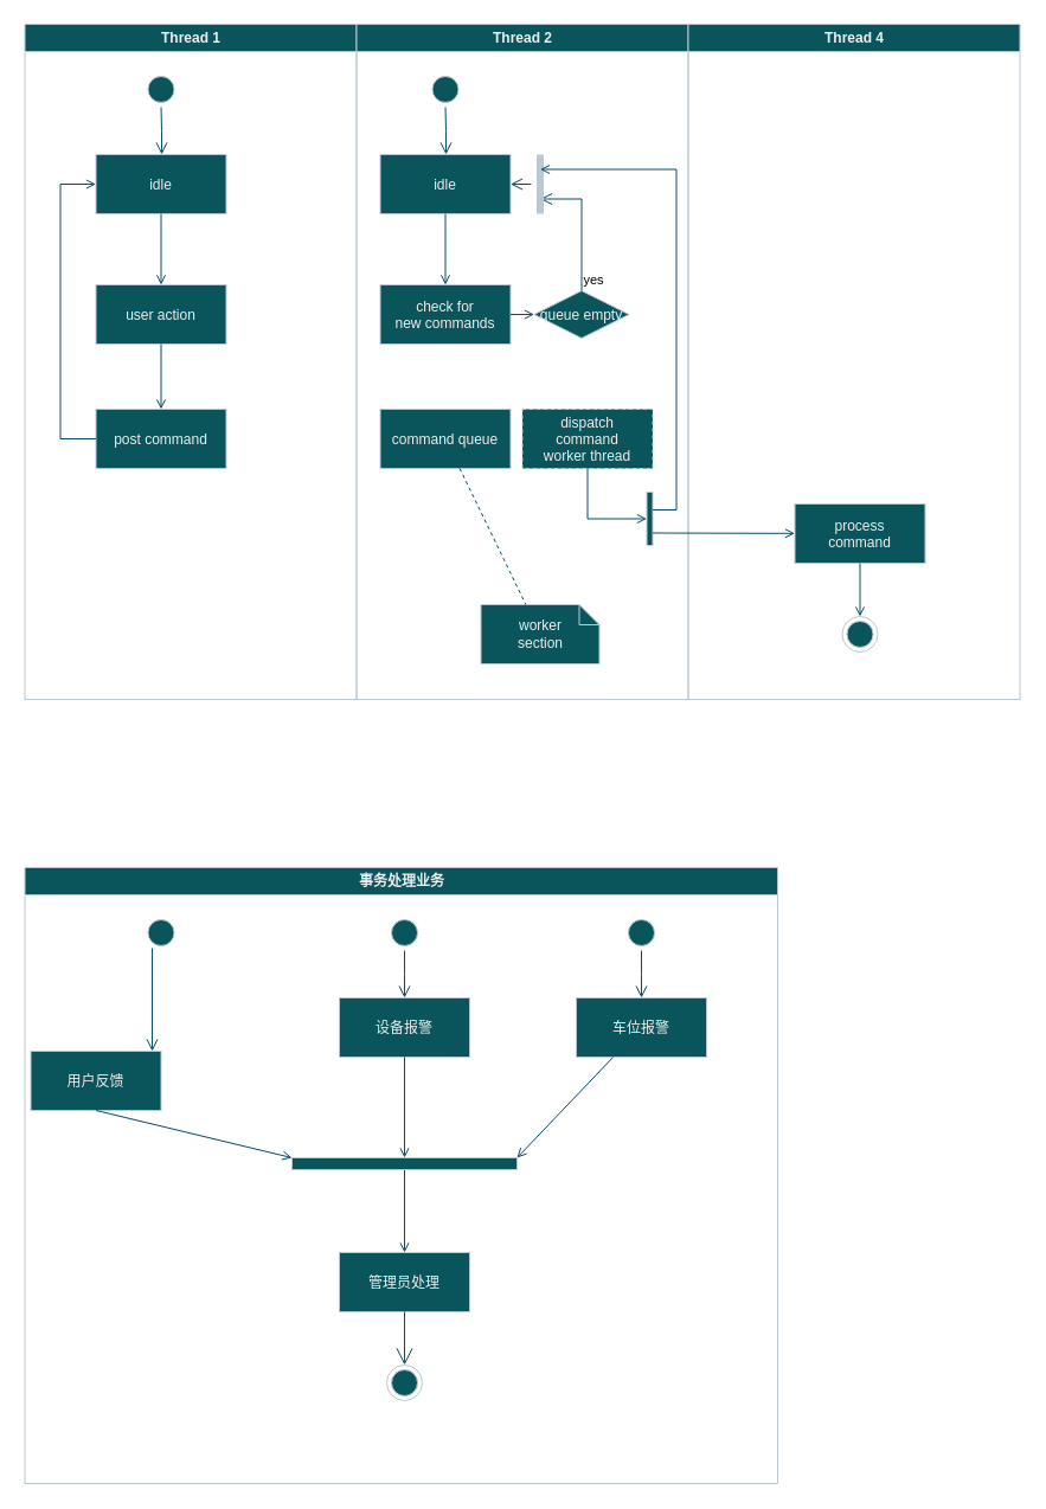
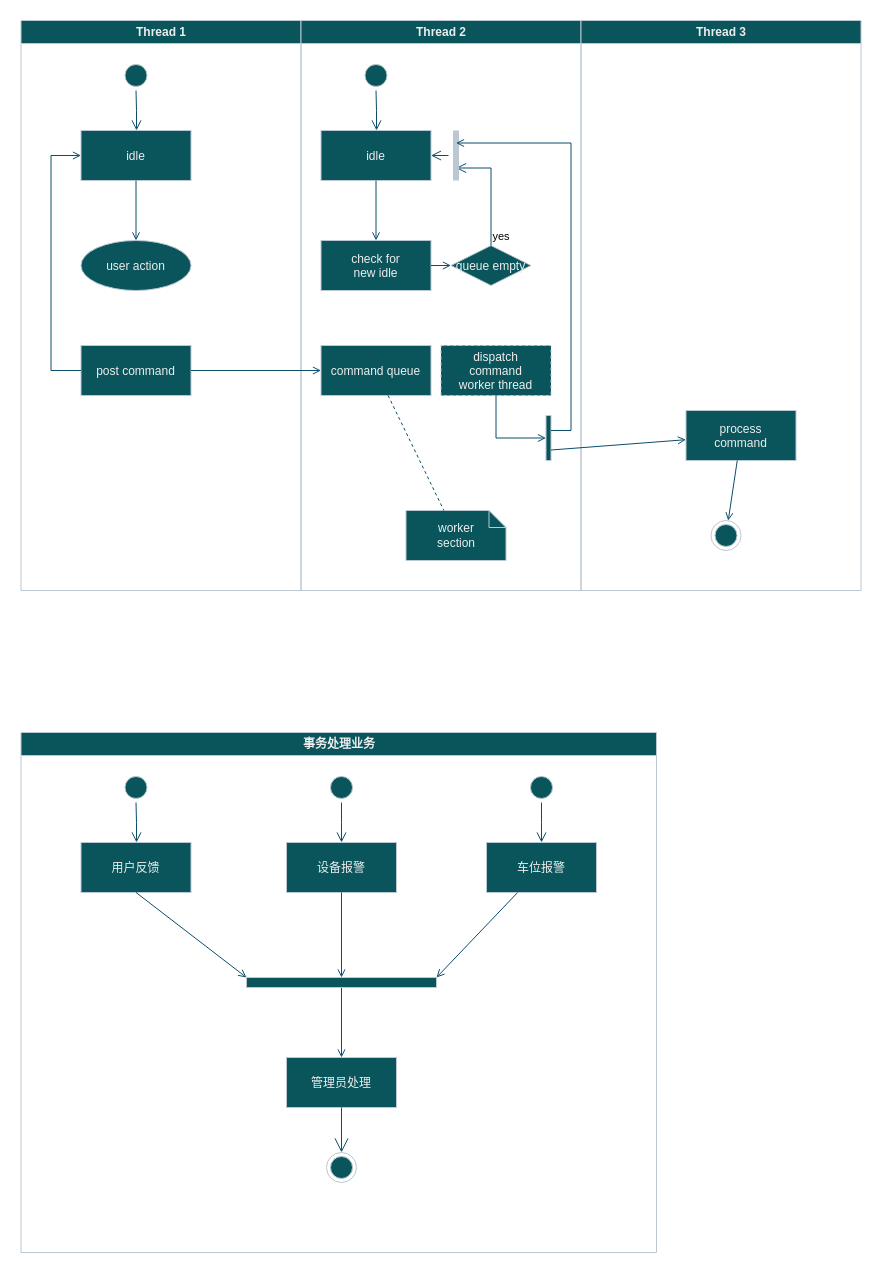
- <mxCell id="28" value="Thread 4" style="swimlane;whiteSpace=wrap;labelBackgroundColor=none;fillColor=#09555B;strokeColor=#BAC8D3;fontColor=#EEEEEE;" parent="1" vertex="1"><mxGeometry x="580.5" y="20" width="280" height="570" as="geometry" /></mxCell>
+ <mxCell id="28" value="Thread 3" style="swimlane;whiteSpace=wrap;labelBackgroundColor=none;fillColor=#09555B;strokeColor=#BAC8D3;fontColor=#EEEEEE;" parent="1" vertex="1"><mxGeometry x="580.5" y="20" width="280" height="570" as="geometry" /></mxCell>
- <mxCell id="15" value="check for &#10;new commands" style="labelBackgroundColor=none;fillColor=#09555B;strokeColor=#BAC8D3;fontColor=#EEEEEE;" parent="11" vertex="1"><mxGeometry x="20" y="220" width="110" height="50" as="geometry" /></mxCell>
+ <mxCell id="15" value="check for &#10;new idle" style="labelBackgroundColor=none;fillColor=#09555B;strokeColor=#BAC8D3;fontColor=#EEEEEE;" parent="11" vertex="1"><mxGeometry x="20" y="220" width="110" height="50" as="geometry" /></mxCell>
- <mxCell id="6" value="user action" style="labelBackgroundColor=none;fillColor=#09555B;strokeColor=#BAC8D3;fontColor=#EEEEEE;" parent="2" vertex="1"><mxGeometry x="60" y="220" width="110" height="50" as="geometry" /></mxCell>
+ <mxCell id="6" value="user action" style="ellipse;labelBackgroundColor=none;fillColor=#09555B;strokeColor=#BAC8D3;fontColor=#EEEEEE;" parent="2" vertex="1"><mxGeometry x="60" y="220" width="110" height="50" as="geometry" /></mxCell>
- <mxCell id="9" value="" style="endArrow=open;strokeColor=#0B4D6A;endFill=1;rounded=0;labelBackgroundColor=none;fontColor=default;" parent="2" source="6" target="8" edge="1"><mxGeometry relative="1" as="geometry" /></mxCell>
+ <mxCell id="34" value="" style="endArrow=open;strokeColor=#0B4D6A;endFill=1;rounded=0;labelBackgroundColor=none;fontColor=default;" parent="1" source="8" target="17" edge="1"><mxGeometry relative="1" as="geometry" /></mxCell>
- <mxCell id="29" value="process&#10;command" style="labelBackgroundColor=none;fillColor=#09555B;strokeColor=#BAC8D3;fontColor=#EEEEEE;" parent="28" vertex="1"><mxGeometry x="90" y="405" width="110" height="50" as="geometry" /></mxCell>
+ <mxCell id="29" value="process&#10;command" style="labelBackgroundColor=none;fillColor=#09555B;strokeColor=#BAC8D3;fontColor=#EEEEEE;" parent="28" vertex="1"><mxGeometry x="105" y="390" width="110" height="50" as="geometry" /></mxCell>
- <mxCell id="38" value="用户反馈" style="labelBackgroundColor=none;fillColor=#09555B;strokeColor=#BAC8D3;fontColor=#EEEEEE;" vertex="1" parent="35"><mxGeometry x="5" y="155" width="110" height="50" as="geometry" /></mxCell>
+ <mxCell id="38" value="用户反馈" style="labelBackgroundColor=none;fillColor=#09555B;strokeColor=#BAC8D3;fontColor=#EEEEEE;" vertex="1" parent="35"><mxGeometry x="60" y="110" width="110" height="50" as="geometry" /></mxCell>
